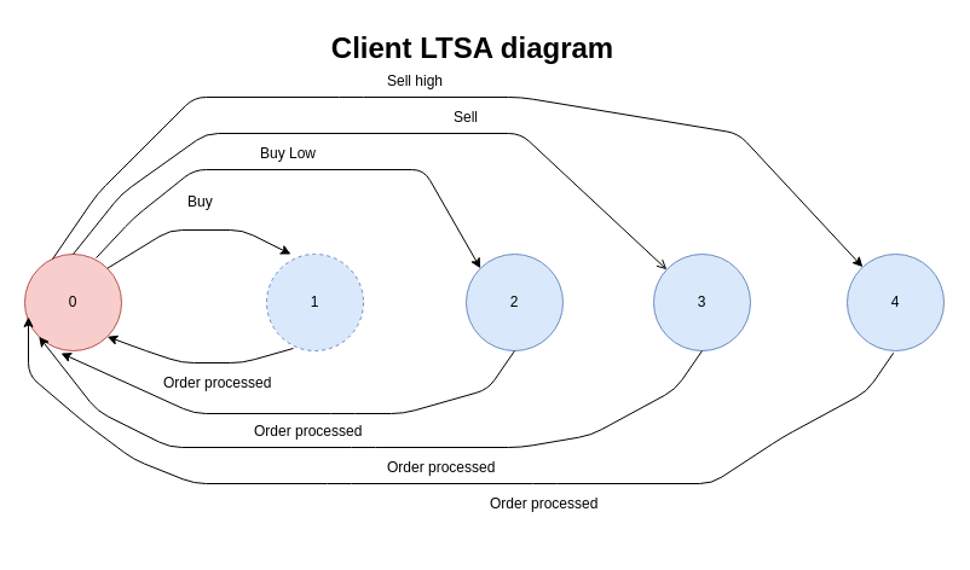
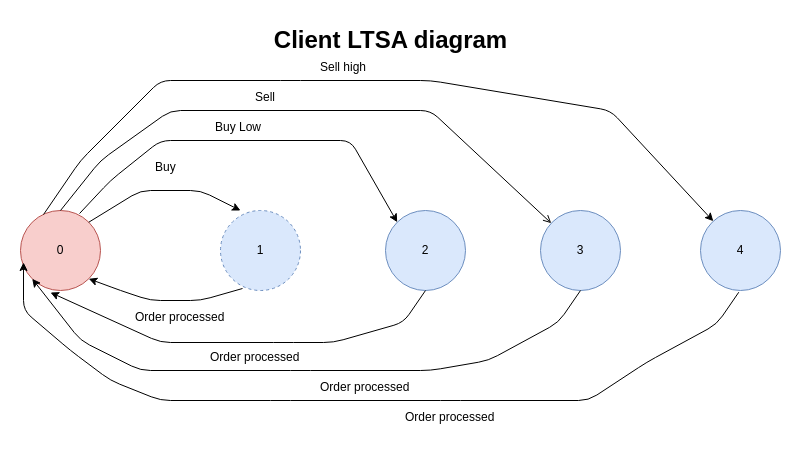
- <mxCell id="15" value="Sell" style="text;html=1;strokeColor=none;fillColor=none;spacing=5;spacingTop=-20;whiteSpace=wrap;overflow=hidden;rounded=0;" vertex="1" parent="1"><mxGeometry x="370" y="100" width="90" height="20" as="geometry" /></mxCell>
+ <mxCell id="15" value="Sell" style="text;html=1;strokeColor=none;fillColor=none;spacing=5;spacingTop=-20;whiteSpace=wrap;overflow=hidden;rounded=0;" vertex="1" parent="1"><mxGeometry x="250" y="100" width="90" height="20" as="geometry" /></mxCell>
